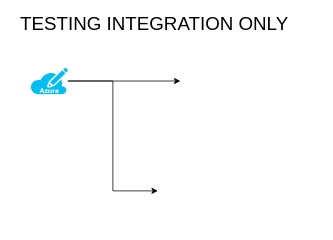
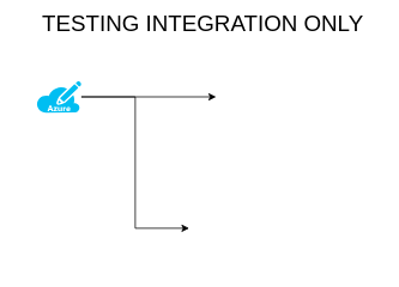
- <mxCell id="7" value="&lt;font style=&quot;font-size: 25px&quot;&gt;TESTING INTEGRATION ONLY&lt;/font&gt;" style="text;html=1;resizable=0;autosize=1;align=center;verticalAlign=middle;points=[];fillColor=none;strokeColor=none;rounded=0;" vertex="1" parent="1"><mxGeometry x="20" y="20" width="370" height="20" as="geometry" /></mxCell>
+ <mxCell id="7" value="&lt;font style=&quot;font-size: 25px&quot;&gt;TESTING INTEGRATION ONLY&lt;/font&gt;" style="text;html=1;resizable=0;autosize=1;align=center;verticalAlign=middle;points=[];fillColor=none;strokeColor=none;rounded=0;" vertex="1" parent="1"><mxGeometry x="40" y="15" width="370" height="20" as="geometry" /></mxCell>
